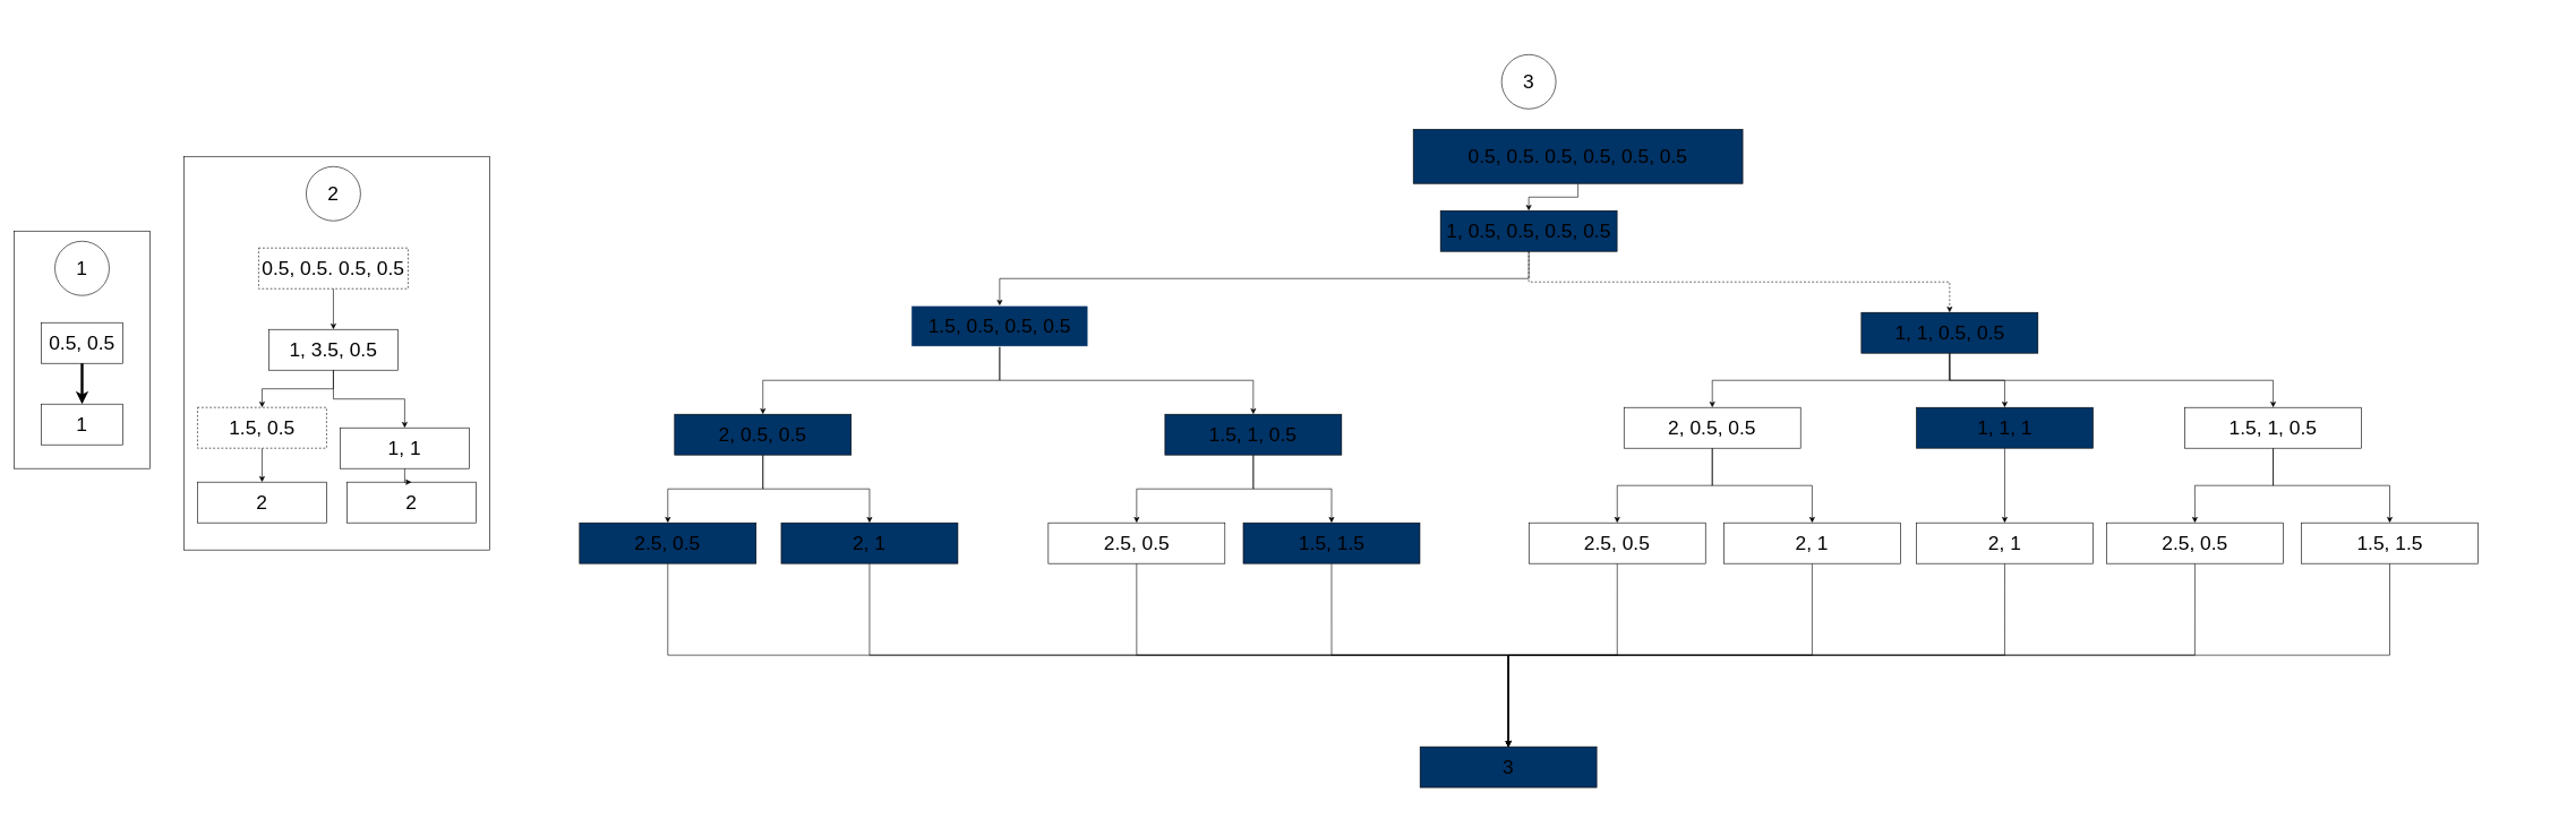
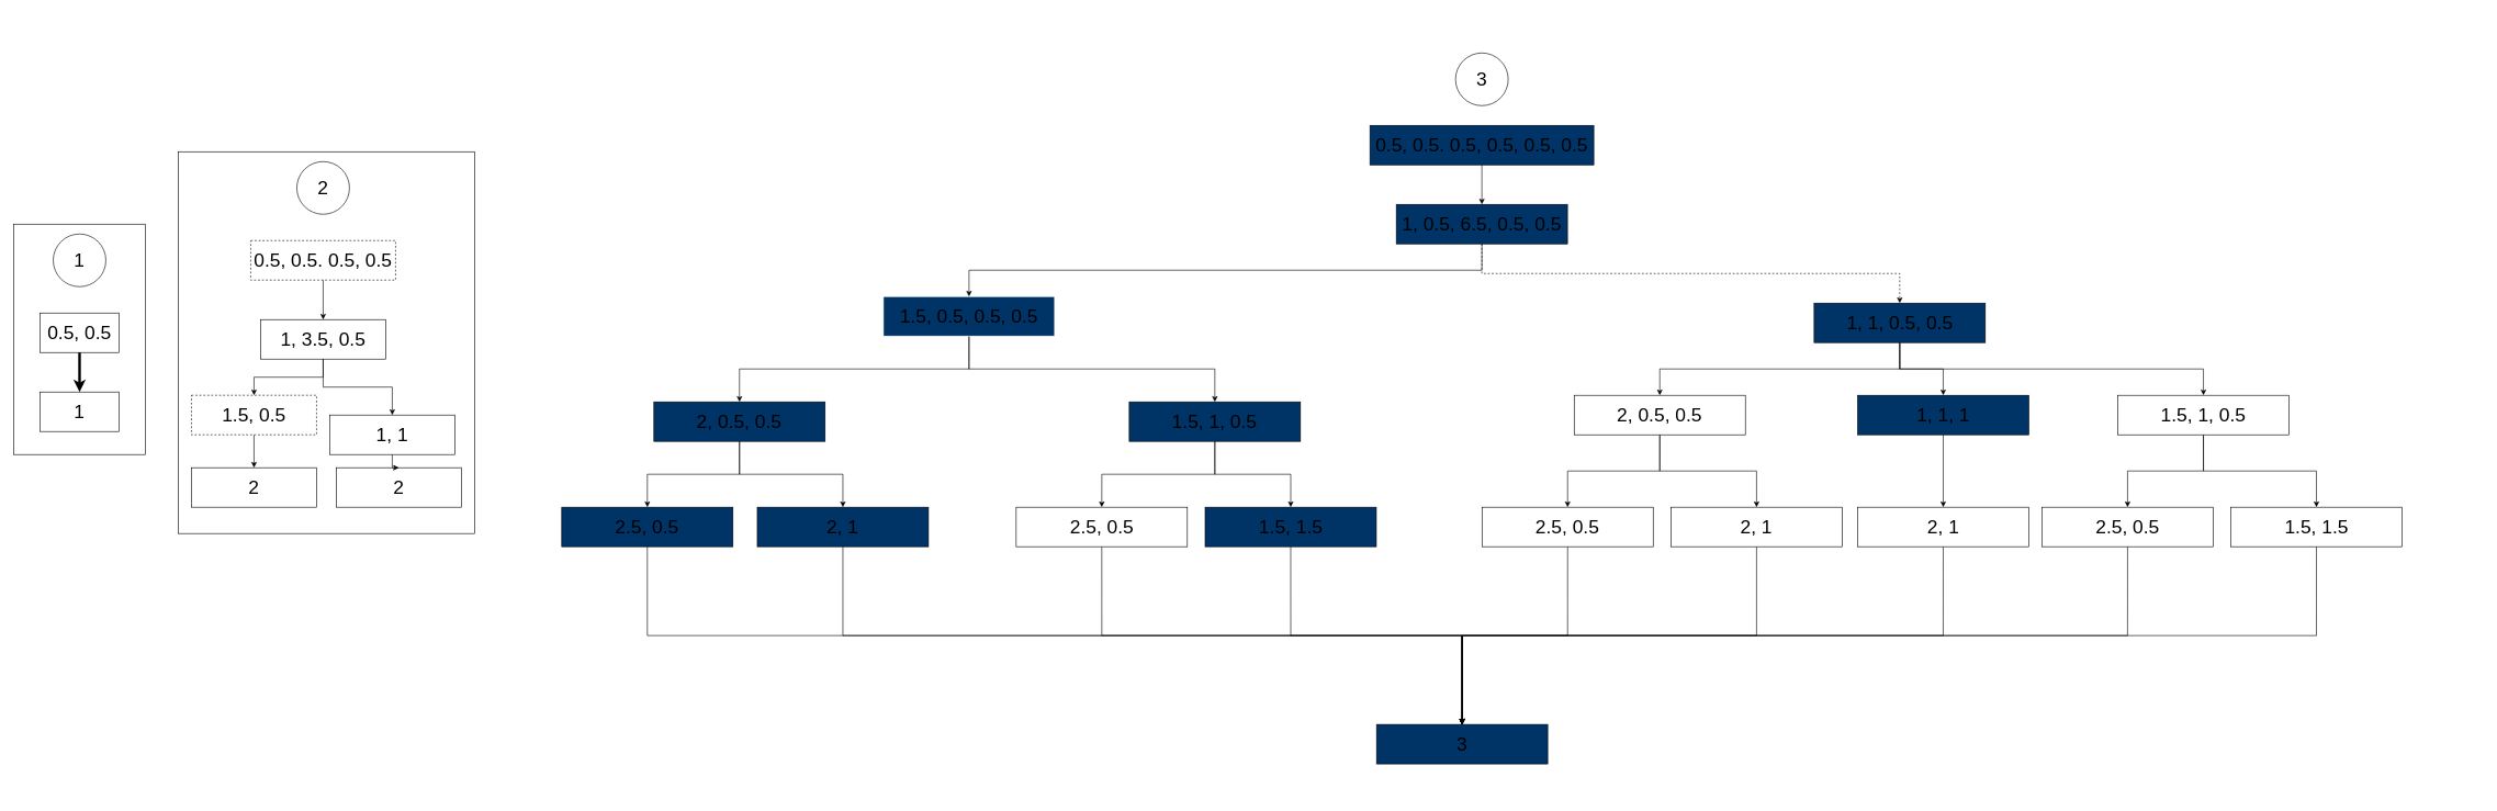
- <mxCell id="4" value="&lt;font style=&quot;font-size: 29px;&quot;&gt;0.5, 0.5. 0.5, 0.5, 0.5, 0.5&lt;/font&gt;" style="rounded=0;whiteSpace=wrap;html=1;fillColor=#003366;" vertex="1" parent="1"><mxGeometry x="2080" y="190" width="485" height="80" as="geometry" /></mxCell>
+ <mxCell id="4" value="&lt;font style=&quot;font-size: 29px;&quot;&gt;0.5, 0.5. 0.5, 0.5, 0.5, 0.5&lt;/font&gt;" style="rounded=0;whiteSpace=wrap;html=1;fillColor=#003366;" vertex="1" parent="1"><mxGeometry x="2080" y="190" width="340" height="60" as="geometry" /></mxCell>
- <mxCell id="8" value="&lt;font style=&quot;font-size: 29px;&quot;&gt;1, 0.5, 0.5, 0.5, 0.5&lt;/font&gt;" style="rounded=0;whiteSpace=wrap;html=1;fillColor=#003366;" vertex="1" parent="1"><mxGeometry x="2120" width="260" height="60" as="geometry" y="310" /></mxCell>
+ <mxCell id="8" value="&lt;font style=&quot;font-size: 29px;&quot;&gt;1, 0.5, 6.5, 0.5, 0.5&lt;/font&gt;" style="rounded=0;whiteSpace=wrap;html=1;fillColor=#003366;" vertex="1" parent="1"><mxGeometry x="2120" width="260" height="60" as="geometry" y="310" /></mxCell>
- <mxCell id="44" value="&lt;font style=&quot;font-size: 29px;&quot;&gt;1, 1, 0.5, 0.5&lt;/font&gt;" style="rounded=0;whiteSpace=wrap;html=1;fillColor=#003366;" vertex="1" parent="1"><mxGeometry x="2739.65" y="460" width="260" height="60" as="geometry" /></mxCell>
+ <mxCell id="44" value="&lt;font style=&quot;font-size: 29px;&quot;&gt;1, 1, 0.5, 0.5&lt;/font&gt;" style="rounded=0;whiteSpace=wrap;html=1;fillColor=#003366;" vertex="1" parent="1"><mxGeometry x="2754.65" y="460" width="260" height="60" as="geometry" /></mxCell>
